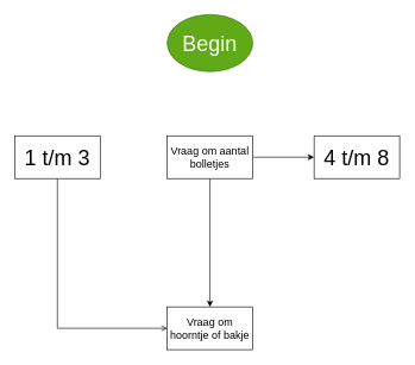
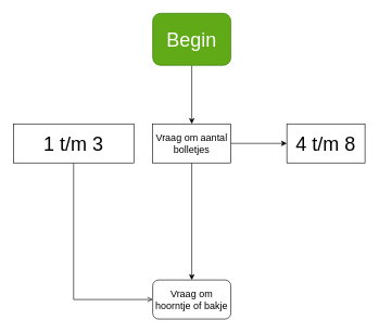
- <mxCell id="3" value="&lt;font style=&quot;font-size: 30px;&quot;&gt;Begin&lt;/font&gt;" style="ellipse;whiteSpace=wrap;html=1;fillColor=#60a917;strokeColor=#2D7600;fontColor=#ffffff;" vertex="1" parent="1"><mxGeometry x="234" y="20" width="120" height="80" as="geometry" /></mxCell>
+ <mxCell id="3" value="&lt;font style=&quot;font-size: 30px;&quot;&gt;Begin&lt;/font&gt;" style="whiteSpace=wrap;html=1;fillColor=#60a917;strokeColor=#2D7600;fontColor=#ffffff;rounded=1;" vertex="1" parent="1"><mxGeometry x="234" y="20" width="120" height="80" as="geometry" /></mxCell>
+ <mxCell id="2" value="" style="edgeStyle=orthogonalEdgeStyle;rounded=0;orthogonalLoop=1;jettySize=auto;html=1;" edge="1" parent="1" source="3" target="6"><mxGeometry relative="1" as="geometry" /></mxCell>
- <mxCell id="8" value="&lt;font style=&quot;font-size: 30px;&quot;&gt;1 t/m 3&lt;/font&gt;" style="whiteSpace=wrap;html=1;" vertex="1" parent="1"><mxGeometry x="20" y="190" width="120" height="60" as="geometry" /></mxCell>
+ <mxCell id="8" value="&lt;font style=&quot;font-size: 30px;&quot;&gt;1 t/m 3&lt;/font&gt;" style="whiteSpace=wrap;html=1;" vertex="1" parent="1"><mxGeometry x="20" y="190" width="185" height="60" as="geometry" /></mxCell>
- <mxCell id="9" value="&lt;font style=&quot;font-size: 15px;&quot;&gt;Vraag om hoorntje of bakje&lt;/font&gt;" style="whiteSpace=wrap;html=1;" vertex="1" parent="1"><mxGeometry x="234" y="430" width="120" height="60" as="geometry" /></mxCell>
+ <mxCell id="9" value="&lt;font style=&quot;font-size: 15px;&quot;&gt;Vraag om hoorntje of bakje&lt;/font&gt;" style="whiteSpace=wrap;html=1;rounded=1;" vertex="1" parent="1"><mxGeometry x="234" y="430" width="120" height="60" as="geometry" /></mxCell>
